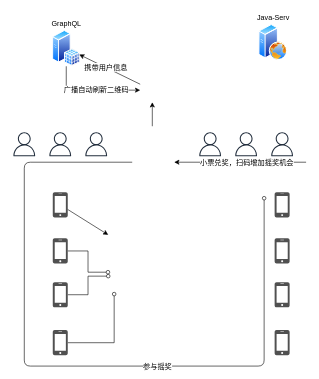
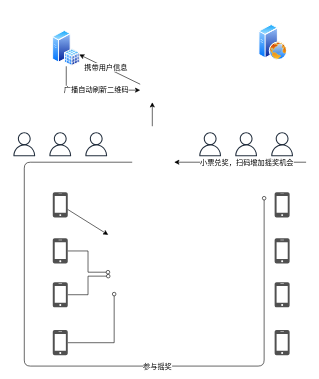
- <mxCell id="8" value="Java-Serv" style="text;html=1;align=center;verticalAlign=middle;resizable=0;points=[];;autosize=1;" vertex="1" parent="6"><mxGeometry width="70" height="20" as="geometry" /></mxCell>
- <mxCell id="5" value="GraphQL" style="text;html=1;align=center;verticalAlign=middle;resizable=0;points=[];;autosize=1;" vertex="1" parent="3"><mxGeometry width="60" height="20" as="geometry" /></mxCell>
